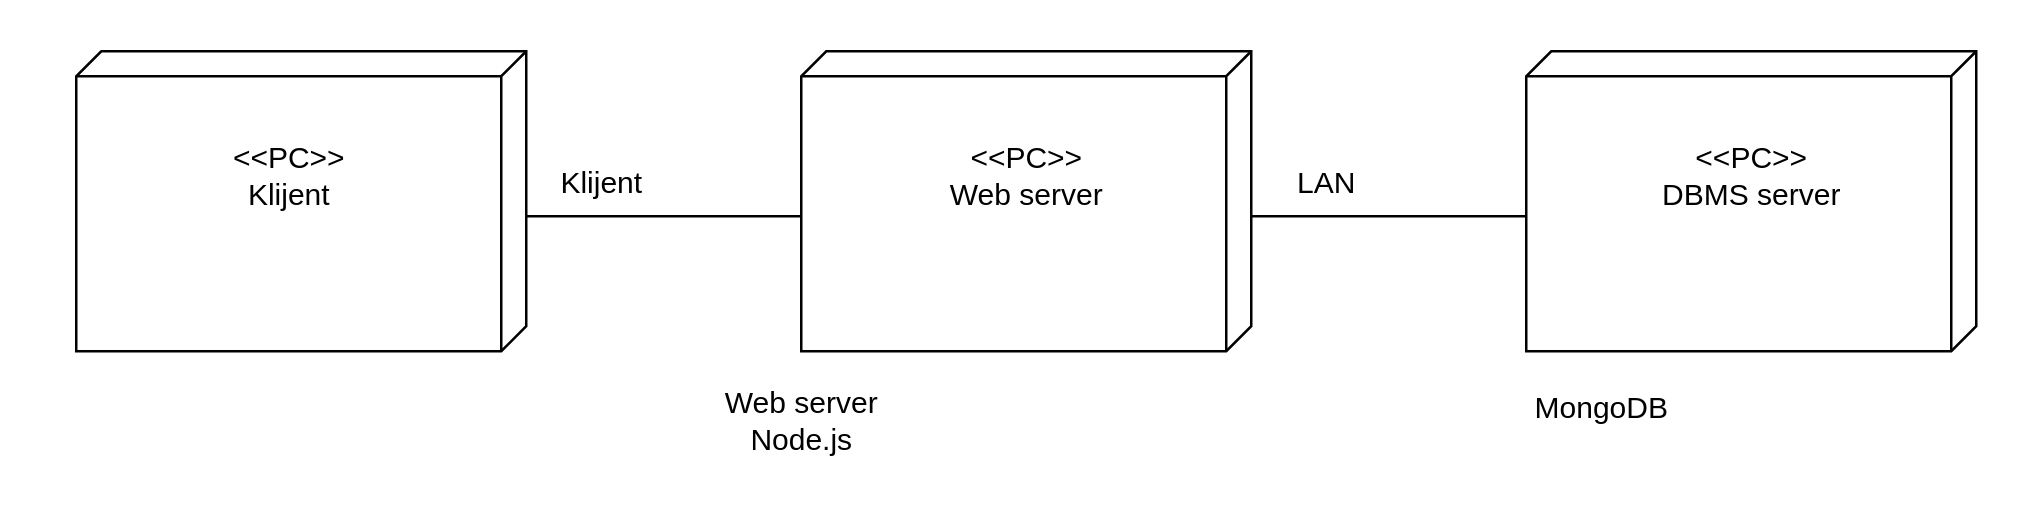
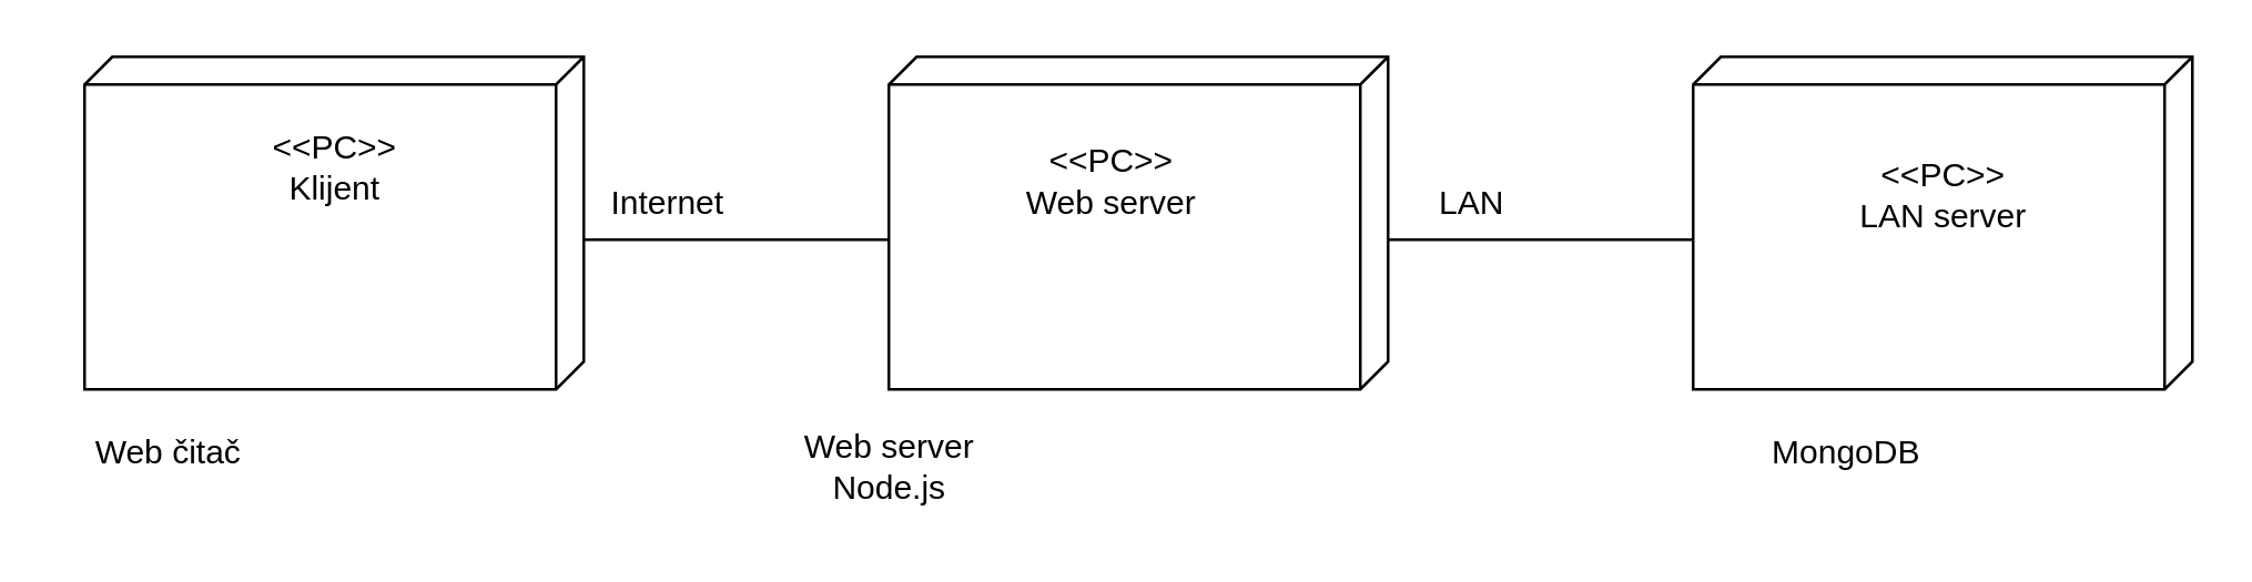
- <mxCell id="3" value="&amp;lt;&amp;lt;PC&amp;gt;&amp;gt;&lt;br&gt;Klijent" style="text;html=1;align=center;verticalAlign=middle;resizable=0;points=[];autosize=1;strokeColor=none;fillColor=none;" vertex="1" parent="1"><mxGeometry x="80" y="50" width="70" height="40" as="geometry" /></mxCell>
+ <mxCell id="3" value="&amp;lt;&amp;lt;PC&amp;gt;&amp;gt;&lt;br&gt;Klijent" style="text;html=1;align=center;verticalAlign=middle;resizable=0;points=[];autosize=1;strokeColor=none;fillColor=none;" vertex="1" parent="1"><mxGeometry x="85" y="40" width="70" height="40" as="geometry" /></mxCell>
- <mxCell id="7" value="&amp;lt;&amp;lt;PC&amp;gt;&amp;gt;&lt;br&gt;Web server" style="text;html=1;align=center;verticalAlign=middle;resizable=0;points=[];autosize=1;strokeColor=none;fillColor=none;" vertex="1" parent="1"><mxGeometry x="370" y="50" width="80" height="40" as="geometry" /></mxCell>
+ <mxCell id="7" value="&amp;lt;&amp;lt;PC&amp;gt;&amp;gt;&lt;br&gt;Web server" style="text;html=1;align=center;verticalAlign=middle;resizable=0;points=[];autosize=1;strokeColor=none;fillColor=none;" vertex="1" parent="1"><mxGeometry x="360" y="45" width="80" height="40" as="geometry" /></mxCell>
- <mxCell id="8" value="&amp;lt;&amp;lt;PC&amp;gt;&amp;gt;&lt;br&gt;DBMS server" style="text;html=1;align=center;verticalAlign=middle;resizable=0;points=[];autosize=1;strokeColor=none;fillColor=none;" vertex="1" parent="1"><mxGeometry x="655" y="50" width="90" height="40" as="geometry" /></mxCell>
+ <mxCell id="8" value="&amp;lt;&amp;lt;PC&amp;gt;&amp;gt;&lt;br&gt;LAN server" style="text;html=1;align=center;verticalAlign=middle;resizable=0;points=[];autosize=1;strokeColor=none;fillColor=none;" vertex="1" parent="1"><mxGeometry x="655" y="50" width="90" height="40" as="geometry" /></mxCell>
- <mxCell id="11" value="Klijent" style="text;html=1;align=center;verticalAlign=middle;resizable=0;points=[];autosize=1;strokeColor=none;fillColor=none;" vertex="1" parent="1"><mxGeometry x="210" y="58" width="60" height="30" as="geometry" /></mxCell>
+ <mxCell id="11" value="Internet" style="text;html=1;align=center;verticalAlign=middle;resizable=0;points=[];autosize=1;strokeColor=none;fillColor=none;" vertex="1" parent="1"><mxGeometry x="210" y="58" width="60" height="30" as="geometry" /></mxCell>
+ <mxCell id="4" value="Web čitač" style="text;html=1;align=center;verticalAlign=middle;resizable=0;points=[];autosize=1;strokeColor=none;fillColor=none;" vertex="1" parent="1"><mxGeometry x="20" y="148" width="80" height="30" as="geometry" /></mxCell>
- <mxCell id="14" value="MongoDB" style="text;html=1;align=center;verticalAlign=middle;resizable=0;points=[];autosize=1;strokeColor=none;fillColor=none;" vertex="1" parent="1"><mxGeometry x="600" y="148" width="80" height="30" as="geometry" /></mxCell>
+ <mxCell id="14" value="MongoDB" style="text;html=1;align=center;verticalAlign=middle;resizable=0;points=[];autosize=1;strokeColor=none;fillColor=none;" vertex="1" parent="1"><mxGeometry x="625" y="148" width="80" height="30" as="geometry" /></mxCell>
